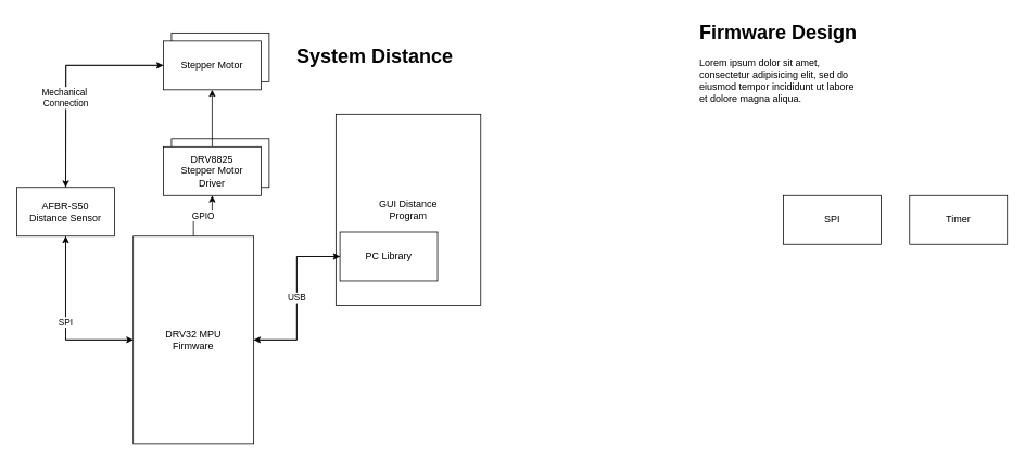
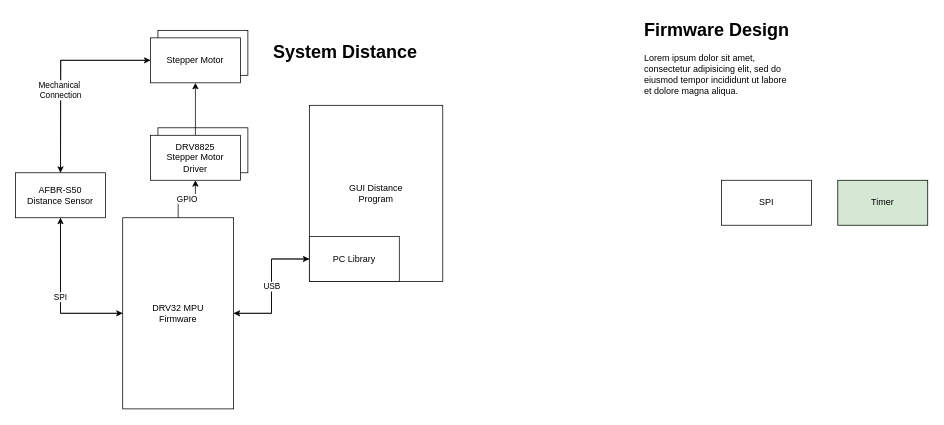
- <mxCell id="21" value="Timer" style="rounded=0;whiteSpace=wrap;html=1;" vertex="1" parent="1"><mxGeometry x="1117" y="240" width="120" height="60" as="geometry" /></mxCell>
+ <mxCell id="21" value="Timer" style="rounded=0;whiteSpace=wrap;html=1;fillColor=#d5e8d4;" vertex="1" parent="1"><mxGeometry x="1117" y="240" width="120" height="60" as="geometry" /></mxCell>
- <mxCell id="12" value="PC Library" style="rounded=0;whiteSpace=wrap;html=1;" vertex="1" parent="1"><mxGeometry x="417" y="285" width="120" height="60" as="geometry" /></mxCell>
+ <mxCell id="12" value="PC Library" style="rounded=0;whiteSpace=wrap;html=1;" vertex="1" parent="1"><mxGeometry x="412" y="315" width="120" height="60" as="geometry" /></mxCell>
